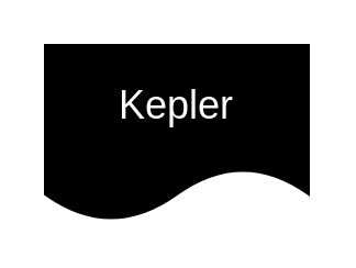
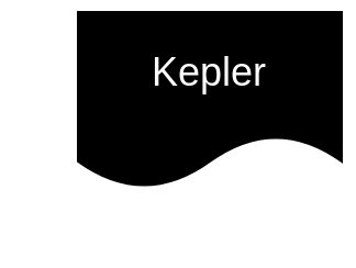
- <mxCell id="2" value="&lt;font style=&quot;font-size: 18px;&quot; color=&quot;#ffffff&quot;&gt;Kepler&lt;/font&gt;" style="shape=document;whiteSpace=wrap;html=1;boundedLbl=1;fillColor=#000000;" vertex="1" parent="1"><mxGeometry x="20" y="20" width="120" height="80" as="geometry" /></mxCell>
+ <mxCell id="2" value="&lt;font style=&quot;font-size: 18px;&quot; color=&quot;#ffffff&quot;&gt;Kepler&lt;/font&gt;" style="shape=document;whiteSpace=wrap;html=1;boundedLbl=1;fillColor=#000000;" vertex="1" parent="1"><mxGeometry x="35" y="5" width="120" height="80" as="geometry" /></mxCell>
